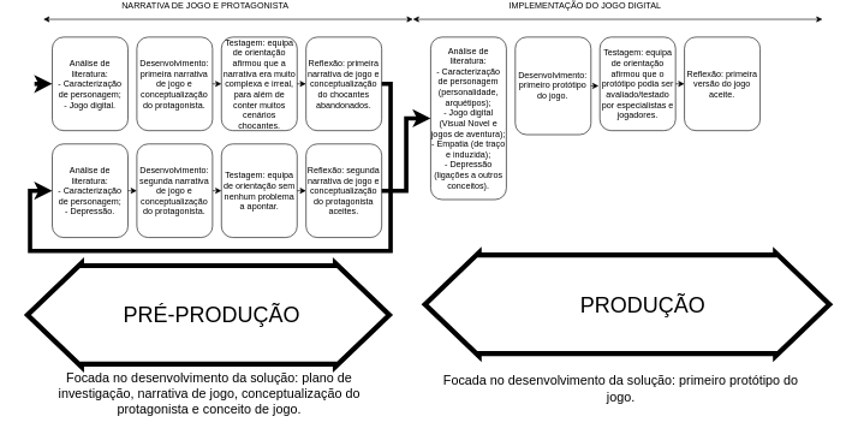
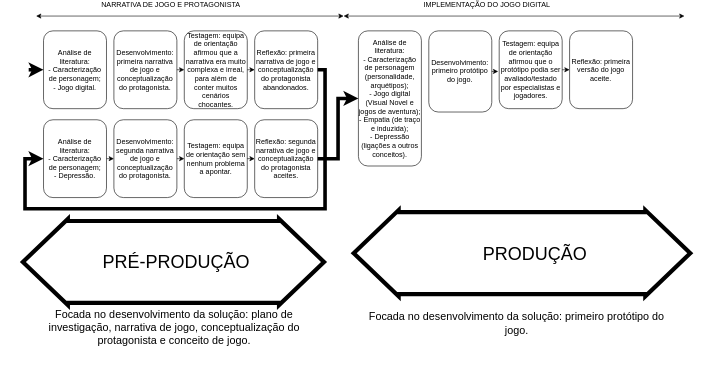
- <mxCell id="10" value="Reflexão: primeira narrativa de jogo e conceptualização do chocantes abandonados." style="rounded=1;whiteSpace=wrap;html=1;fontSize=12;" vertex="1" parent="2"><mxGeometry x="404.091" y="24.705" width="104.996" height="129.7" as="geometry" /></mxCell>
+ <mxCell id="10" value="Reflexão: primeira narrativa de jogo e conceptualização do protagonista abandonados." style="rounded=1;whiteSpace=wrap;html=1;fontSize=12;" vertex="1" parent="2"><mxGeometry x="404.091" y="24.705" width="104.996" height="129.7" as="geometry" /></mxCell>
